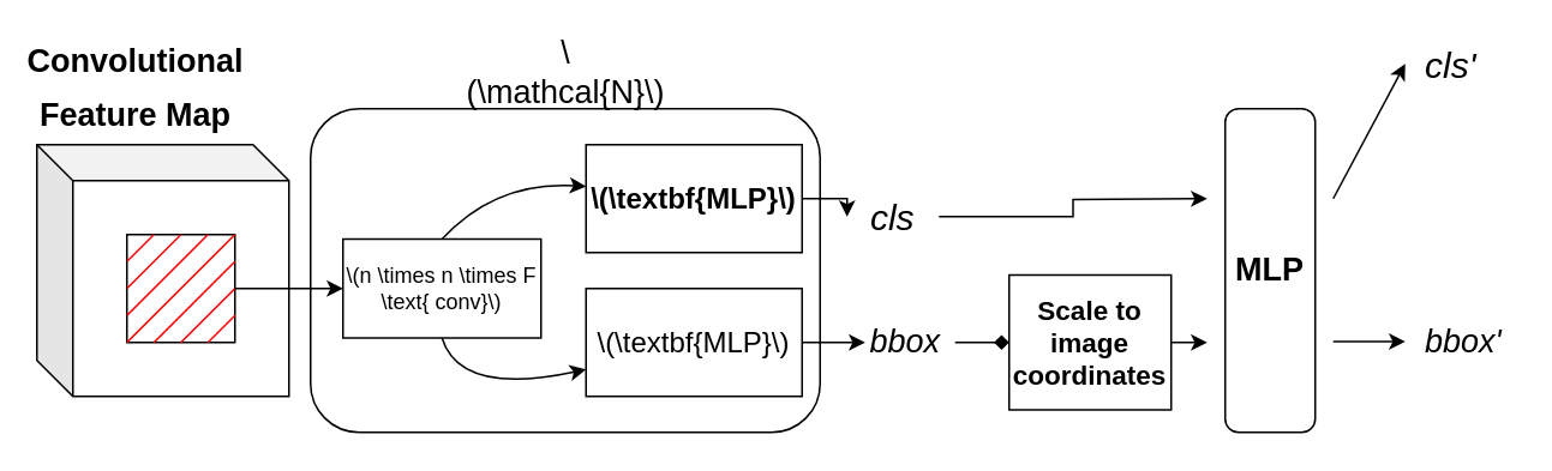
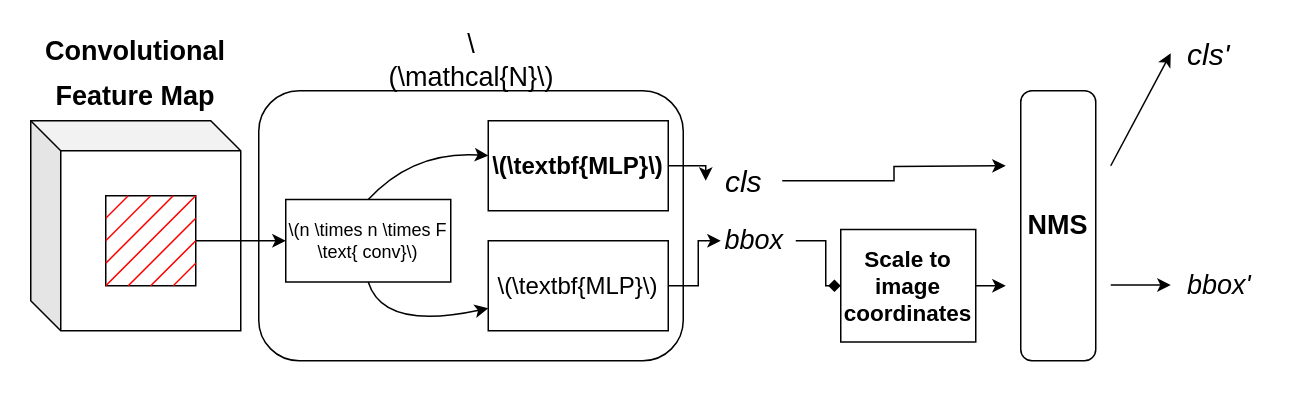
- <mxCell id="11" value="&lt;font style=&quot;font-size: 18px&quot;&gt;Convolutional Feature Map&lt;/font&gt;" style="text;html=1;strokeColor=none;fillColor=none;align=center;verticalAlign=middle;whiteSpace=wrap;rounded=0;fontStyle=1;fontSize=25;" vertex="1" parent="1"><mxGeometry x="5" y="20" width="140" height="50" as="geometry" /></mxCell>
+ <mxCell id="11" value="&lt;font style=&quot;font-size: 18px&quot;&gt;Convolutional Feature Map&lt;/font&gt;" style="text;html=1;strokeColor=none;fillColor=none;align=center;verticalAlign=middle;whiteSpace=wrap;rounded=0;fontStyle=1;fontSize=25;" vertex="1" parent="1"><mxGeometry x="20" y="20" width="140" height="50" as="geometry" /></mxCell>
- <mxCell id="28" value="&lt;b&gt;MLP&lt;/b&gt;" style="rounded=1;whiteSpace=wrap;html=1;fillColor=none;fontSize=18;" vertex="1" parent="1"><mxGeometry x="680" y="60" width="50" height="180" as="geometry" /></mxCell>
+ <mxCell id="28" value="&lt;b&gt;NMS&lt;/b&gt;" style="rounded=1;whiteSpace=wrap;html=1;fillColor=none;fontSize=18;" vertex="1" parent="1"><mxGeometry x="680" y="60" width="50" height="180" as="geometry" /></mxCell>
- <mxCell id="23" value="bbox&amp;nbsp;" style="text;html=1;strokeColor=none;fillColor=none;align=center;verticalAlign=middle;whiteSpace=wrap;rounded=0;fontSize=18;fontStyle=2" vertex="1" parent="1"><mxGeometry x="480" y="180" width="50" height="20" as="geometry" /></mxCell>
+ <mxCell id="23" value="bbox&amp;nbsp;" style="text;html=1;strokeColor=none;fillColor=none;align=center;verticalAlign=middle;whiteSpace=wrap;rounded=0;fontSize=18;fontStyle=2" vertex="1" parent="1"><mxGeometry x="480" y="150" width="50" height="20" as="geometry" /></mxCell>
